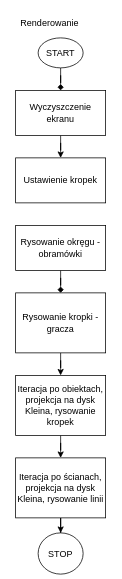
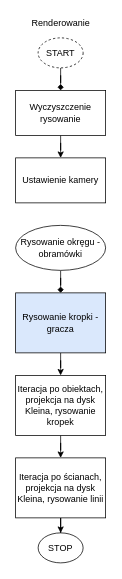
- <mxCell id="4" value="Renderowanie" style="text;html=1;align=center;verticalAlign=middle;resizable=0;points=[];autosize=1;strokeColor=none;fillColor=none;" vertex="1" parent="1"><mxGeometry x="20" y="20" width="90" height="20" as="geometry" /></mxCell>
+ <mxCell id="4" value="Renderowanie" style="text;html=1;align=center;verticalAlign=middle;resizable=0;points=[];autosize=1;strokeColor=none;fillColor=none;" vertex="1" parent="1"><mxGeometry x="35" y="20" width="90" height="20" as="geometry" /></mxCell>
- <mxCell id="3" value="START" style="ellipse;whiteSpace=wrap;html=1;" vertex="1" parent="1"><mxGeometry x="50" y="50" width="60" height="40" as="geometry" /></mxCell>
+ <mxCell id="3" value="START" style="ellipse;whiteSpace=wrap;html=1;dashed=1;" vertex="1" parent="1"><mxGeometry x="50" y="50" width="60" height="40" as="geometry" /></mxCell>
- <mxCell id="7" value="Wyczyszczenie ekranu" style="rounded=0;whiteSpace=wrap;html=1;" vertex="1" parent="1"><mxGeometry x="20" y="120" width="120" height="60" as="geometry" /></mxCell>
+ <mxCell id="7" value="Wyczyszczenie rysowanie" style="rounded=0;whiteSpace=wrap;html=1;" vertex="1" parent="1"><mxGeometry x="20" y="120" width="120" height="60" as="geometry" /></mxCell>
- <mxCell id="5" value="Ustawienie kropek" style="rounded=0;whiteSpace=wrap;html=1;" vertex="1" parent="1"><mxGeometry x="20" y="210" width="120" height="60" as="geometry" /></mxCell>
+ <mxCell id="5" value="Ustawienie kamery" style="rounded=0;whiteSpace=wrap;html=1;" vertex="1" parent="1"><mxGeometry x="20" y="210" width="120" height="60" as="geometry" /></mxCell>
- <mxCell id="9" value="Rysowanie okręgu - obramówki" style="rounded=0;whiteSpace=wrap;html=1;" vertex="1" parent="1"><mxGeometry x="20" y="300" width="120" height="60" as="geometry" /></mxCell>
+ <mxCell id="9" value="Rysowanie okręgu - obramówki" style="ellipse;whiteSpace=wrap;html=1;" vertex="1" parent="1"><mxGeometry x="20" y="300" width="120" height="60" as="geometry" /></mxCell>
- <mxCell id="11" value="Rysowanie kropki - gracza" style="rounded=0;whiteSpace=wrap;html=1;" vertex="1" parent="1"><mxGeometry x="20" y="390" width="120" height="80" as="geometry" /></mxCell>
+ <mxCell id="11" value="Rysowanie kropki - gracza" style="rounded=0;whiteSpace=wrap;html=1;fillColor=#dae8fc;" vertex="1" parent="1"><mxGeometry x="20" y="390" width="120" height="80" as="geometry" /></mxCell>
- <mxCell id="14" value="STOP" style="ellipse;whiteSpace=wrap;html=1;" vertex="1" parent="1"><mxGeometry x="50" y="710" width="60" height="55" as="geometry" /></mxCell>
+ <mxCell id="14" value="STOP" style="ellipse;whiteSpace=wrap;html=1;" vertex="1" parent="1"><mxGeometry x="50" y="710" width="60" height="40" as="geometry" /></mxCell>
